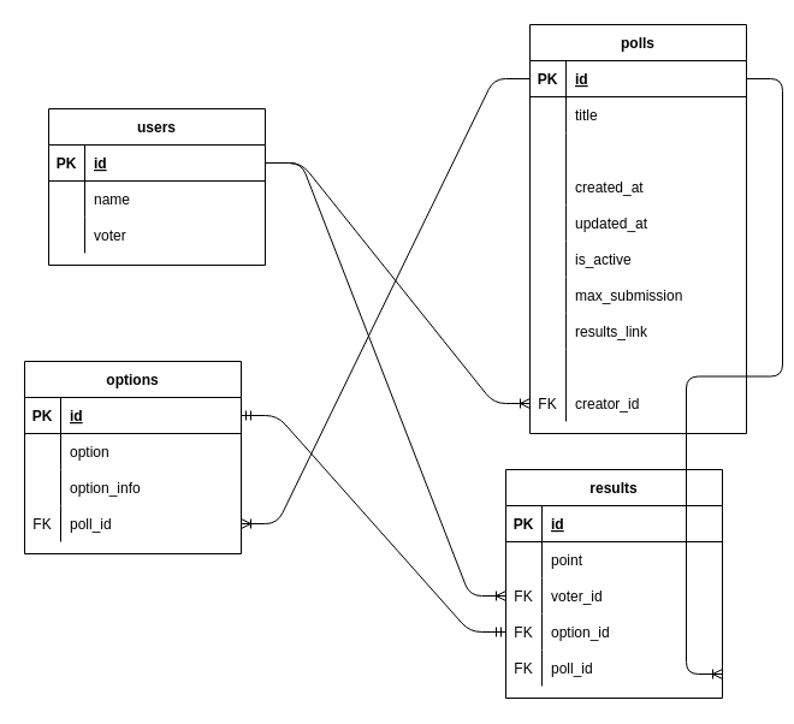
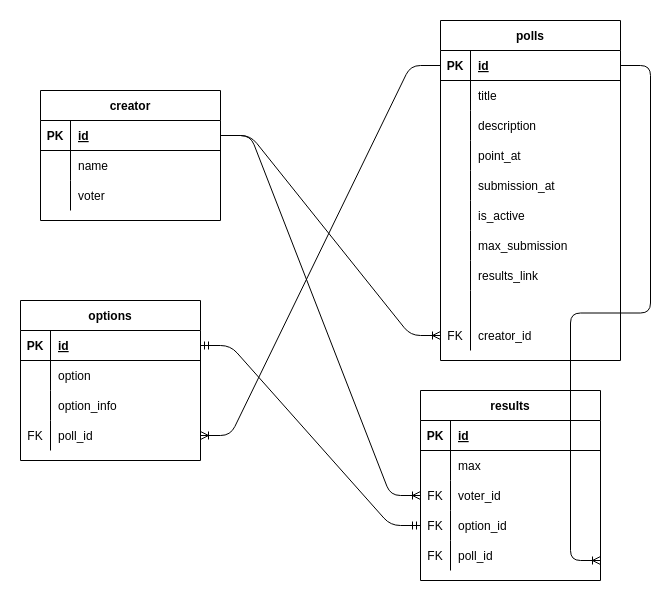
- <mxCell id="2" value="users" style="shape=table;startSize=30;container=1;collapsible=1;childLayout=tableLayout;fixedRows=1;rowLines=0;fontStyle=1;align=center;resizeLast=1;" vertex="1" parent="1"><mxGeometry x="40" y="90" width="180" height="130" as="geometry" /></mxCell>
+ <mxCell id="2" value="creator" style="shape=table;startSize=30;container=1;collapsible=1;childLayout=tableLayout;fixedRows=1;rowLines=0;fontStyle=1;align=center;resizeLast=1;" vertex="1" parent="1"><mxGeometry x="40" y="90" width="180" height="130" as="geometry" /></mxCell>
+ <mxCell id="21" value="description" style="shape=partialRectangle;connectable=0;fillColor=none;top=0;left=0;bottom=0;right=0;align=left;spacingLeft=6;overflow=hidden;" vertex="1" parent="19"><mxGeometry x="30" width="150" height="30" as="geometry"><mxRectangle width="150" height="30" as="alternateBounds" /></mxGeometry></mxCell>
- <mxCell id="24" value="created_at" style="shape=partialRectangle;connectable=0;fillColor=none;top=0;left=0;bottom=0;right=0;align=left;spacingLeft=6;overflow=hidden;" vertex="1" parent="22"><mxGeometry x="30" width="150" height="30" as="geometry"><mxRectangle width="150" height="30" as="alternateBounds" /></mxGeometry></mxCell>
+ <mxCell id="24" value="point_at" style="shape=partialRectangle;connectable=0;fillColor=none;top=0;left=0;bottom=0;right=0;align=left;spacingLeft=6;overflow=hidden;" vertex="1" parent="22"><mxGeometry x="30" width="150" height="30" as="geometry"><mxRectangle width="150" height="30" as="alternateBounds" /></mxGeometry></mxCell>
- <mxCell id="27" value="updated_at" style="shape=partialRectangle;connectable=0;fillColor=none;top=0;left=0;bottom=0;right=0;align=left;spacingLeft=6;overflow=hidden;" vertex="1" parent="25"><mxGeometry x="30" width="150" height="30" as="geometry"><mxRectangle width="150" height="30" as="alternateBounds" /></mxGeometry></mxCell>
+ <mxCell id="27" value="submission_at" style="shape=partialRectangle;connectable=0;fillColor=none;top=0;left=0;bottom=0;right=0;align=left;spacingLeft=6;overflow=hidden;" vertex="1" parent="25"><mxGeometry x="30" width="150" height="30" as="geometry"><mxRectangle width="150" height="30" as="alternateBounds" /></mxGeometry></mxCell>
- <mxCell id="61" value="point" style="shape=partialRectangle;connectable=0;fillColor=none;top=0;left=0;bottom=0;right=0;align=left;spacingLeft=6;overflow=hidden;" vertex="1" parent="59"><mxGeometry x="30" width="150" height="30" as="geometry"><mxRectangle width="150" height="30" as="alternateBounds" /></mxGeometry></mxCell>
+ <mxCell id="61" value="max" style="shape=partialRectangle;connectable=0;fillColor=none;top=0;left=0;bottom=0;right=0;align=left;spacingLeft=6;overflow=hidden;" vertex="1" parent="59"><mxGeometry x="30" width="150" height="30" as="geometry"><mxRectangle width="150" height="30" as="alternateBounds" /></mxGeometry></mxCell>
